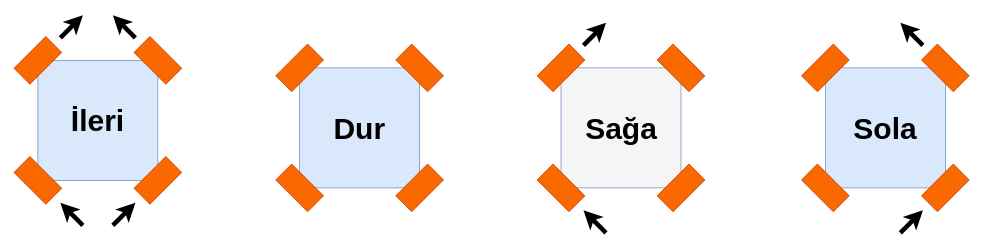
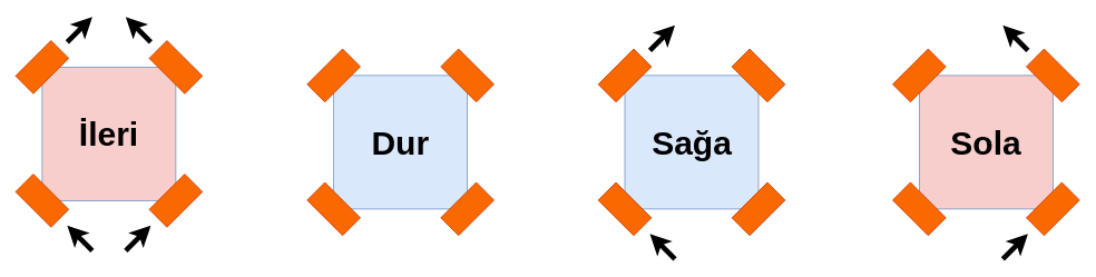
- <mxCell id="3" value="&lt;b&gt;&lt;font style=&quot;font-size: 40px&quot;&gt;İleri&lt;/font&gt;&lt;/b&gt;" style="whiteSpace=wrap;html=1;aspect=fixed;fillColor=#dae8fc;strokeColor=#6c8ebf;" vertex="1" parent="2"><mxGeometry x="30" y="60" width="160" height="160" as="geometry" /></mxCell>
+ <mxCell id="3" value="&lt;b&gt;&lt;font style=&quot;font-size: 40px&quot;&gt;İleri&lt;/font&gt;&lt;/b&gt;" style="whiteSpace=wrap;html=1;aspect=fixed;fillColor=#f8cecc;strokeColor=#6c8ebf;" vertex="1" parent="2"><mxGeometry x="30" y="60" width="160" height="160" as="geometry" /></mxCell>
- <mxCell id="19" value="&lt;b&gt;&lt;font style=&quot;font-size: 40px&quot;&gt;Sağa&lt;/font&gt;&lt;/b&gt;" style="whiteSpace=wrap;html=1;aspect=fixed;fillColor=#f5f5f5;strokeColor=#6c8ebf;" vertex="1" parent="18"><mxGeometry x="30" y="60" width="160" height="160" as="geometry" /></mxCell>
+ <mxCell id="19" value="&lt;b&gt;&lt;font style=&quot;font-size: 40px&quot;&gt;Sağa&lt;/font&gt;&lt;/b&gt;" style="whiteSpace=wrap;html=1;aspect=fixed;fillColor=#dae8fc;strokeColor=#6c8ebf;" vertex="1" parent="18"><mxGeometry x="30" y="60" width="160" height="160" as="geometry" /></mxCell>
- <mxCell id="27" value="&lt;b&gt;&lt;font style=&quot;font-size: 40px&quot;&gt;Sola&lt;/font&gt;&lt;/b&gt;" style="whiteSpace=wrap;html=1;aspect=fixed;fillColor=#dae8fc;strokeColor=#6c8ebf;" vertex="1" parent="26"><mxGeometry x="30" y="60" width="160" height="160" as="geometry" /></mxCell>
+ <mxCell id="27" value="&lt;b&gt;&lt;font style=&quot;font-size: 40px&quot;&gt;Sola&lt;/font&gt;&lt;/b&gt;" style="whiteSpace=wrap;html=1;aspect=fixed;fillColor=#f8cecc;strokeColor=#6c8ebf;" vertex="1" parent="26"><mxGeometry x="30" y="60" width="160" height="160" as="geometry" /></mxCell>
